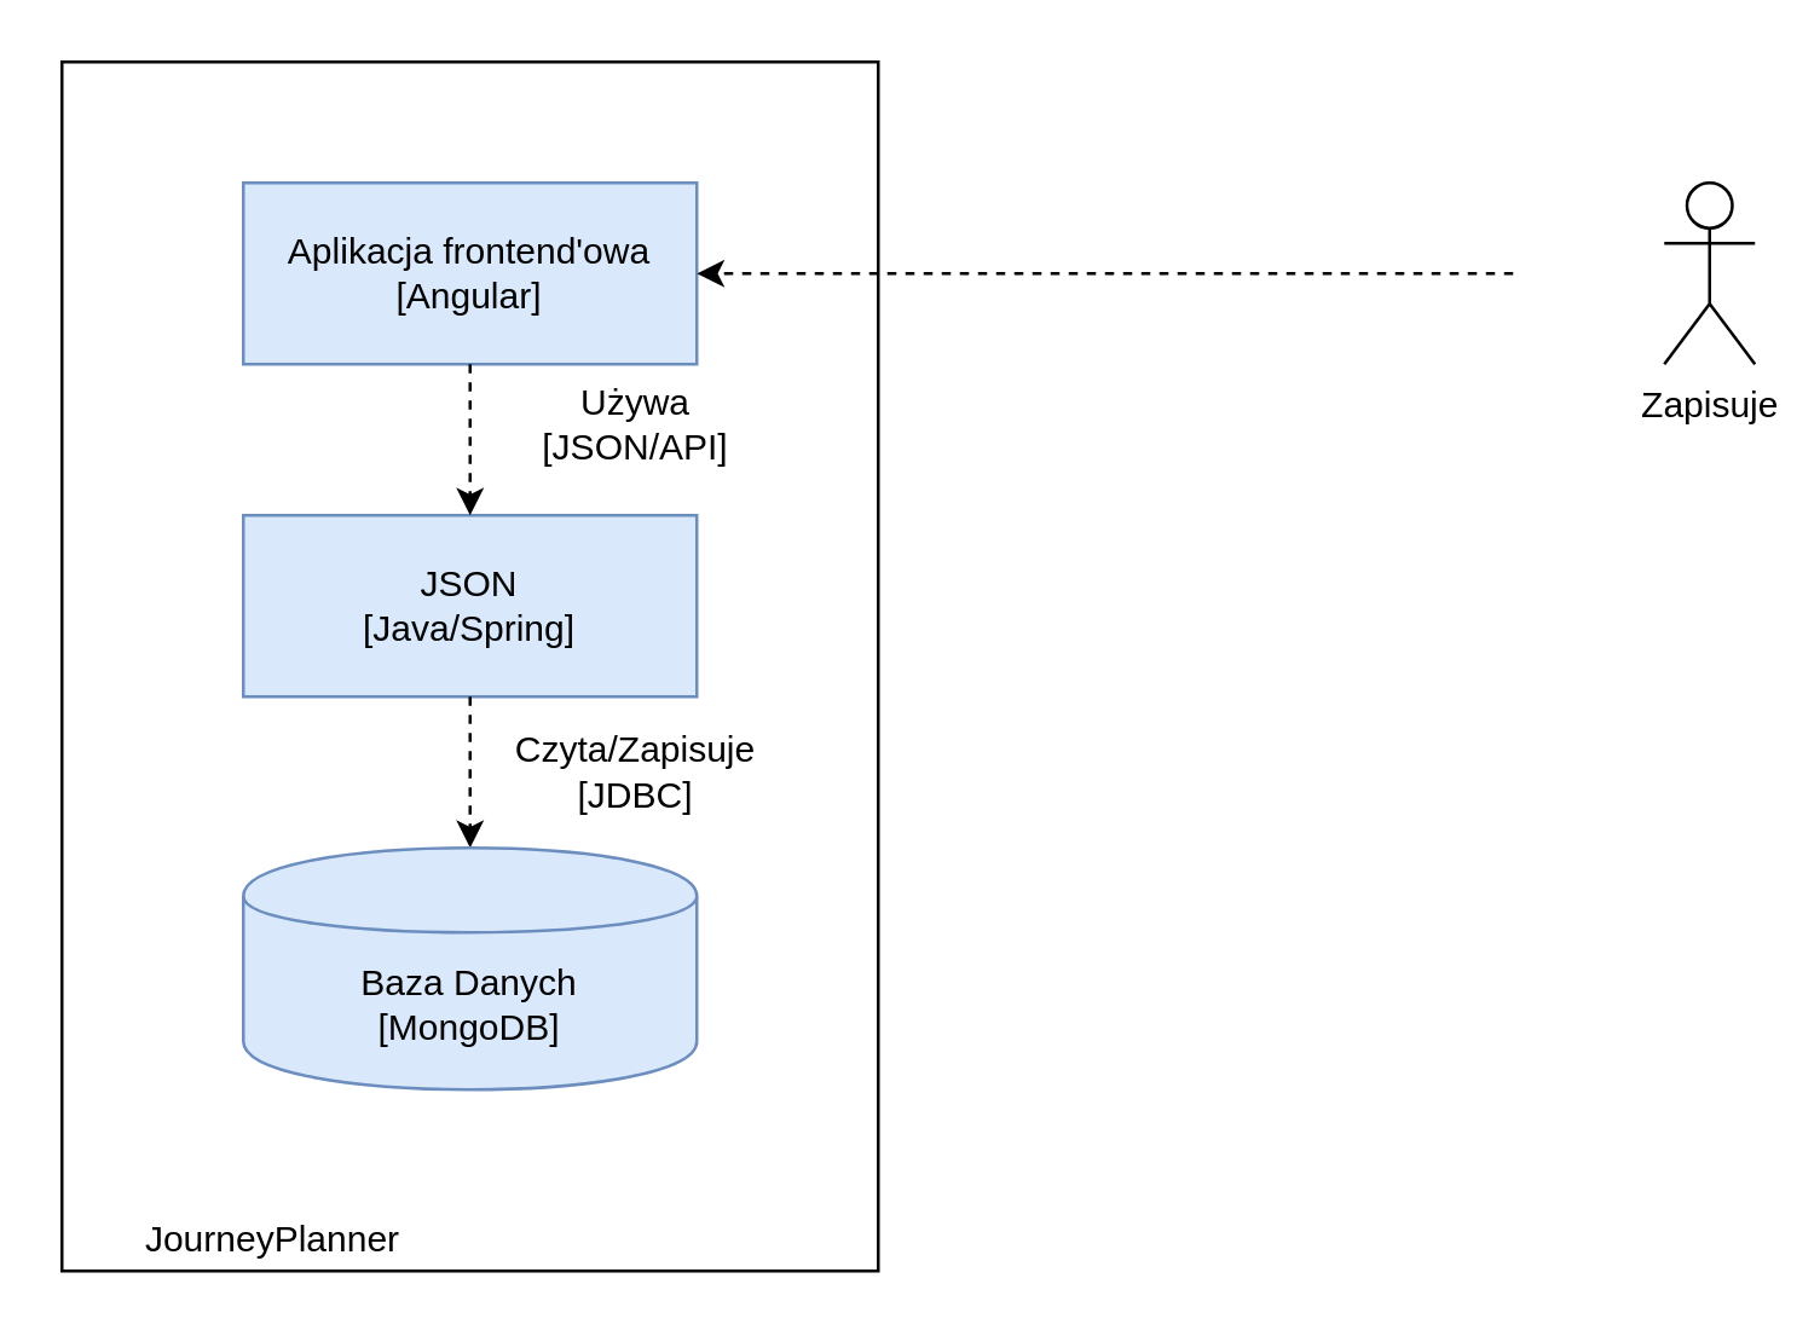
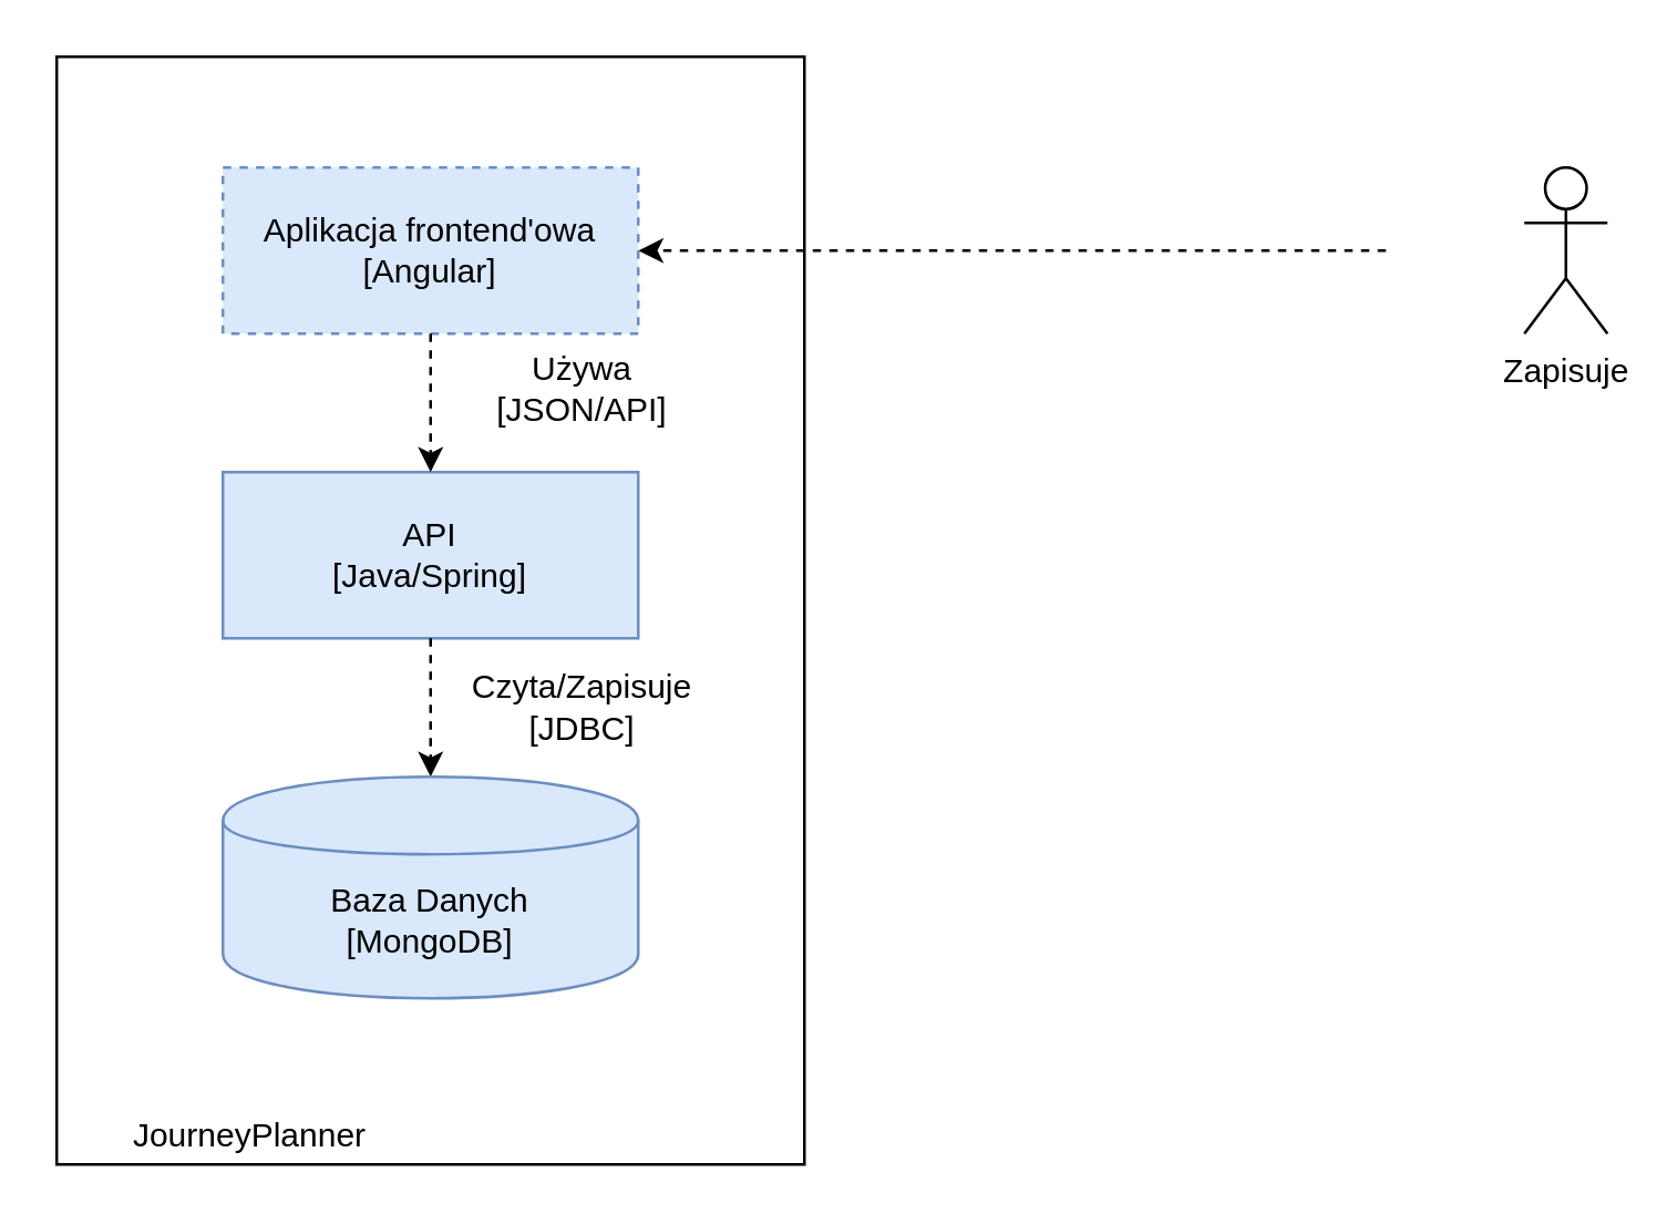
- <mxCell id="3" value="Aplikacja frontend'owa&lt;br&gt;[Angular]" style="rounded=0;whiteSpace=wrap;html=1;fillColor=#dae8fc;strokeColor=#6c8ebf;" vertex="1" parent="1"><mxGeometry x="80" y="60" width="150" height="60" as="geometry" /></mxCell>
+ <mxCell id="3" value="Aplikacja frontend'owa&lt;br&gt;[Angular]" style="rounded=0;whiteSpace=wrap;html=1;fillColor=#dae8fc;strokeColor=#6c8ebf;dashed=1;" vertex="1" parent="1"><mxGeometry x="80" y="60" width="150" height="60" as="geometry" /></mxCell>
- <mxCell id="4" value="JSON&lt;br&gt;[Java/Spring]" style="rounded=0;whiteSpace=wrap;html=1;fillColor=#dae8fc;strokeColor=#6c8ebf;" vertex="1" parent="1"><mxGeometry x="80" y="170" width="150" height="60" as="geometry" /></mxCell>
+ <mxCell id="4" value="API&lt;br&gt;[Java/Spring]" style="rounded=0;whiteSpace=wrap;html=1;fillColor=#dae8fc;strokeColor=#6c8ebf;" vertex="1" parent="1"><mxGeometry x="80" y="170" width="150" height="60" as="geometry" /></mxCell>
